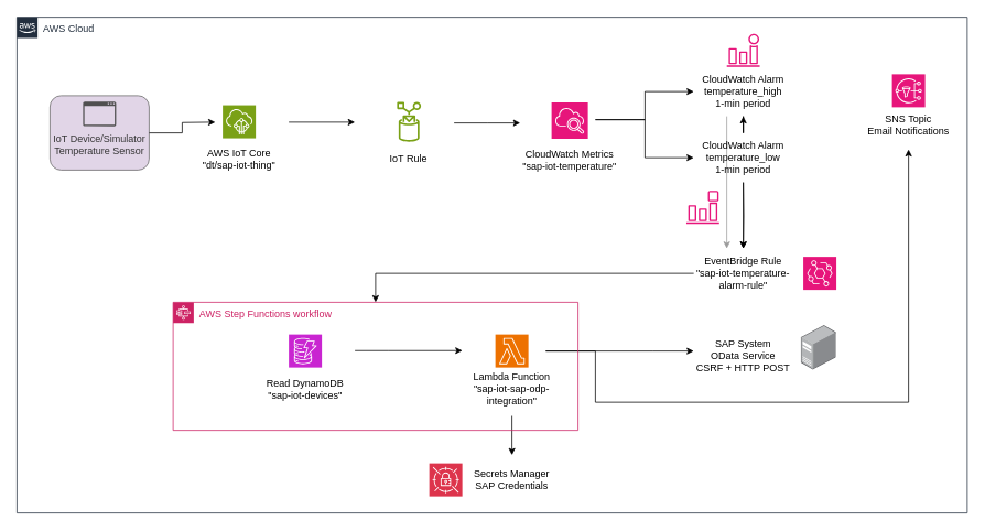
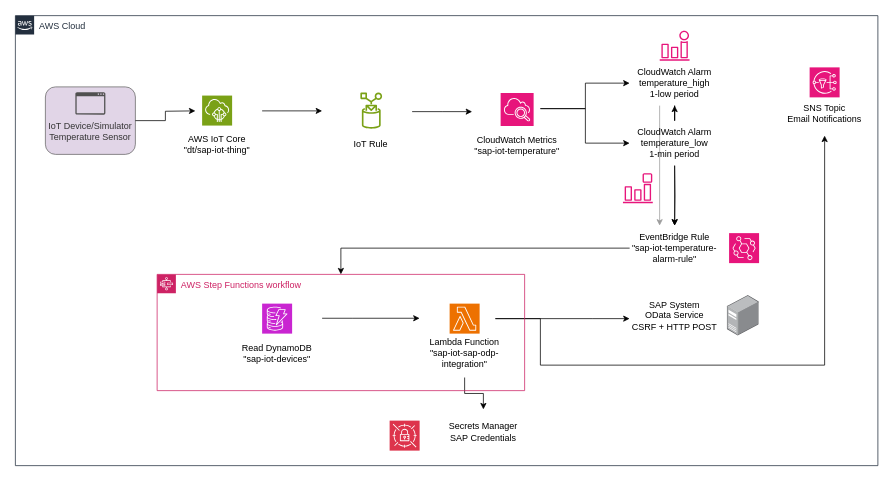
- <mxCell id="7" value="CloudWatch Alarm&#10;temperature_high&#10;1-min period" style="rounded=1;whiteSpace=wrap;html=1;fillColor=none;strokeColor=none;" parent="1" vertex="1"><mxGeometry x="839" y="80" width="120" height="60" as="geometry" /></mxCell>
+ <mxCell id="7" value="CloudWatch Alarm&#10;temperature_high&#10;1-low period" style="rounded=1;whiteSpace=wrap;html=1;fillColor=none;strokeColor=none;" parent="1" vertex="1"><mxGeometry x="839" y="80" width="120" height="60" as="geometry" /></mxCell>
- <mxCell id="12" value="SAP System&#10;OData Service&#10;CSRF + HTTP POST" style="rounded=1;whiteSpace=wrap;html=1;fillColor=none;strokeColor=none;" parent="1" vertex="1"><mxGeometry x="839" y="390" width="120" height="80" as="geometry" /></mxCell>
+ <mxCell id="12" value="SAP System&#10;OData Service&#10;CSRF + HTTP POST" style="rounded=1;whiteSpace=wrap;html=1;fillColor=none;strokeColor=none;" parent="1" vertex="1"><mxGeometry x="839" y="380" width="120" height="80" as="geometry" /></mxCell>
- <mxCell id="11" value="Secrets Manager&#10;SAP Credentials" style="rounded=1;whiteSpace=wrap;html=1;fillColor=none;strokeColor=none;" parent="1" vertex="1"><mxGeometry x="559" y="550" width="120" height="60" as="geometry" /></mxCell>
+ <mxCell id="11" value="Secrets Manager&#10;SAP Credentials" style="rounded=1;whiteSpace=wrap;html=1;fillColor=none;strokeColor=none;" parent="1" vertex="1"><mxGeometry x="584" y="545" width="120" height="60" as="geometry" /></mxCell>
